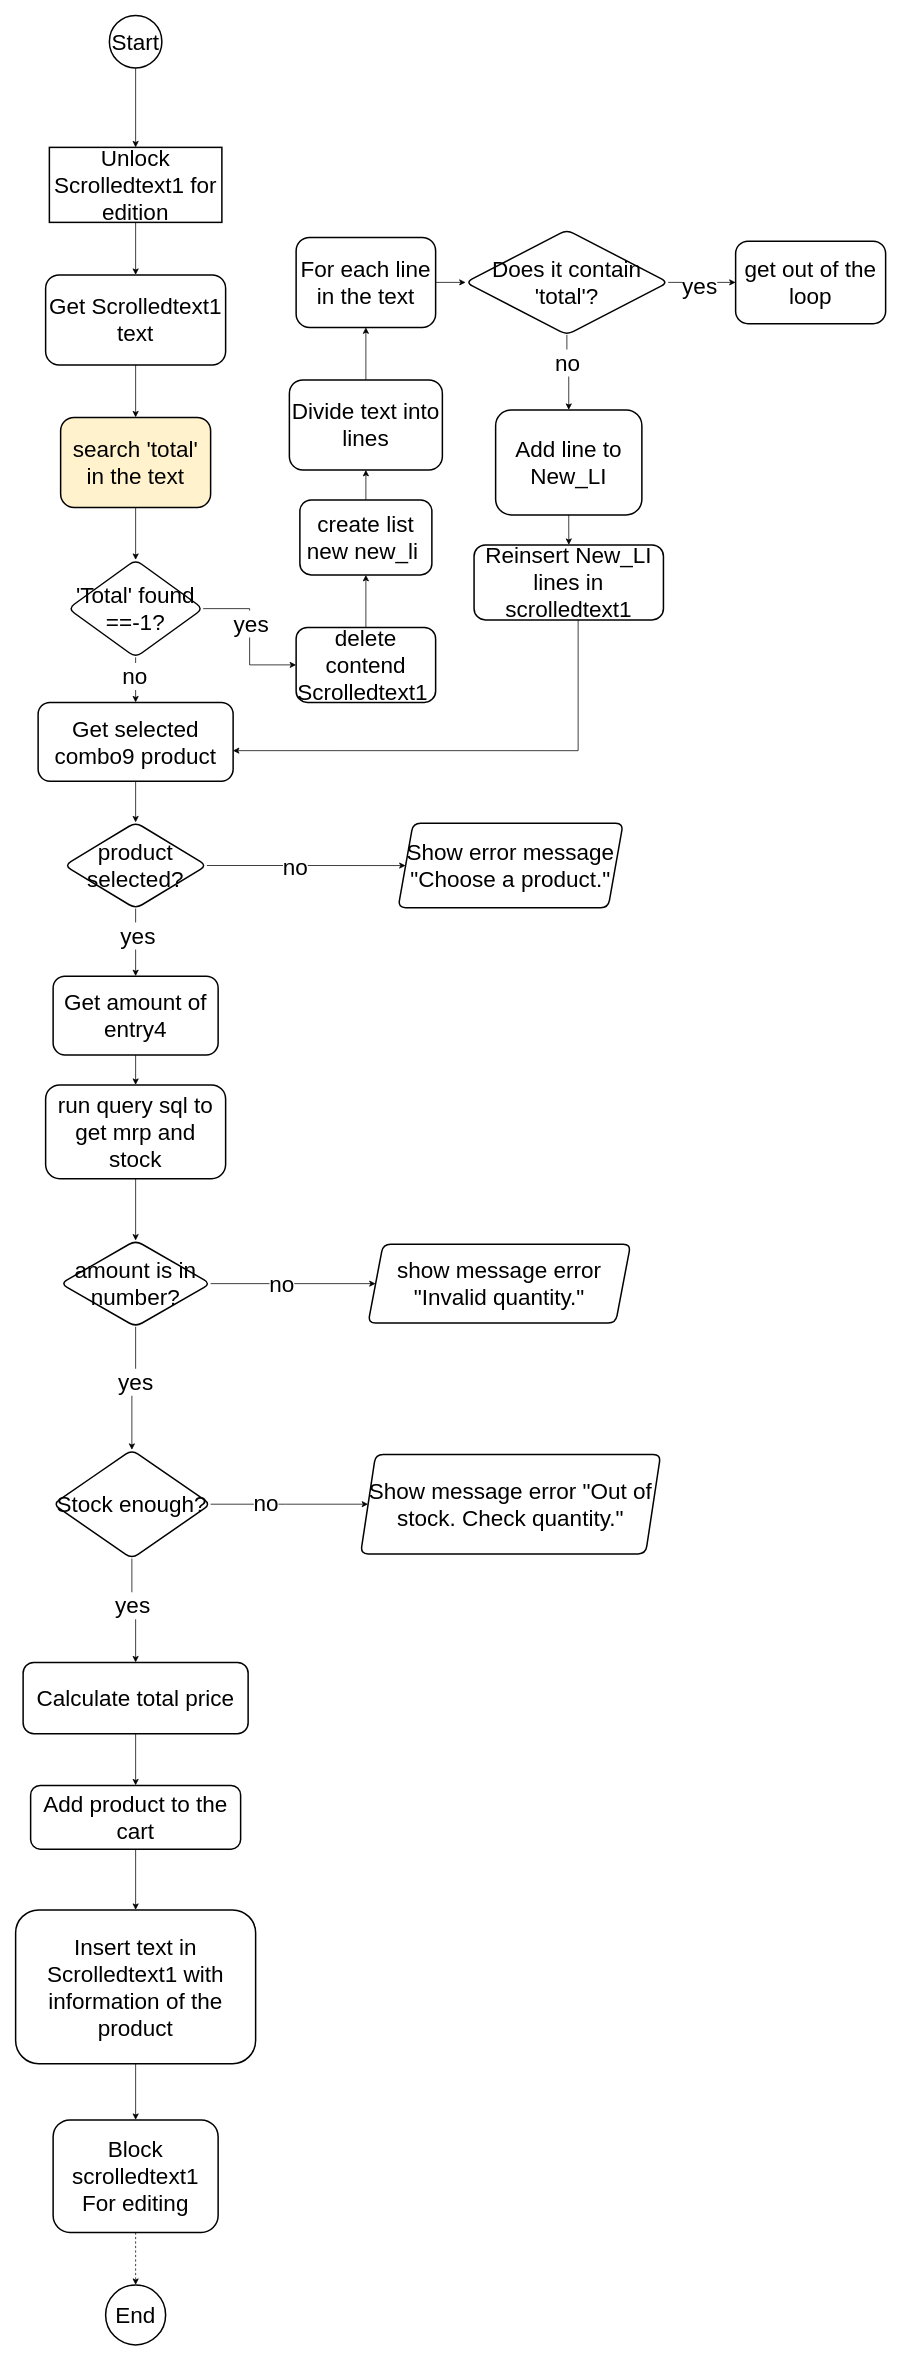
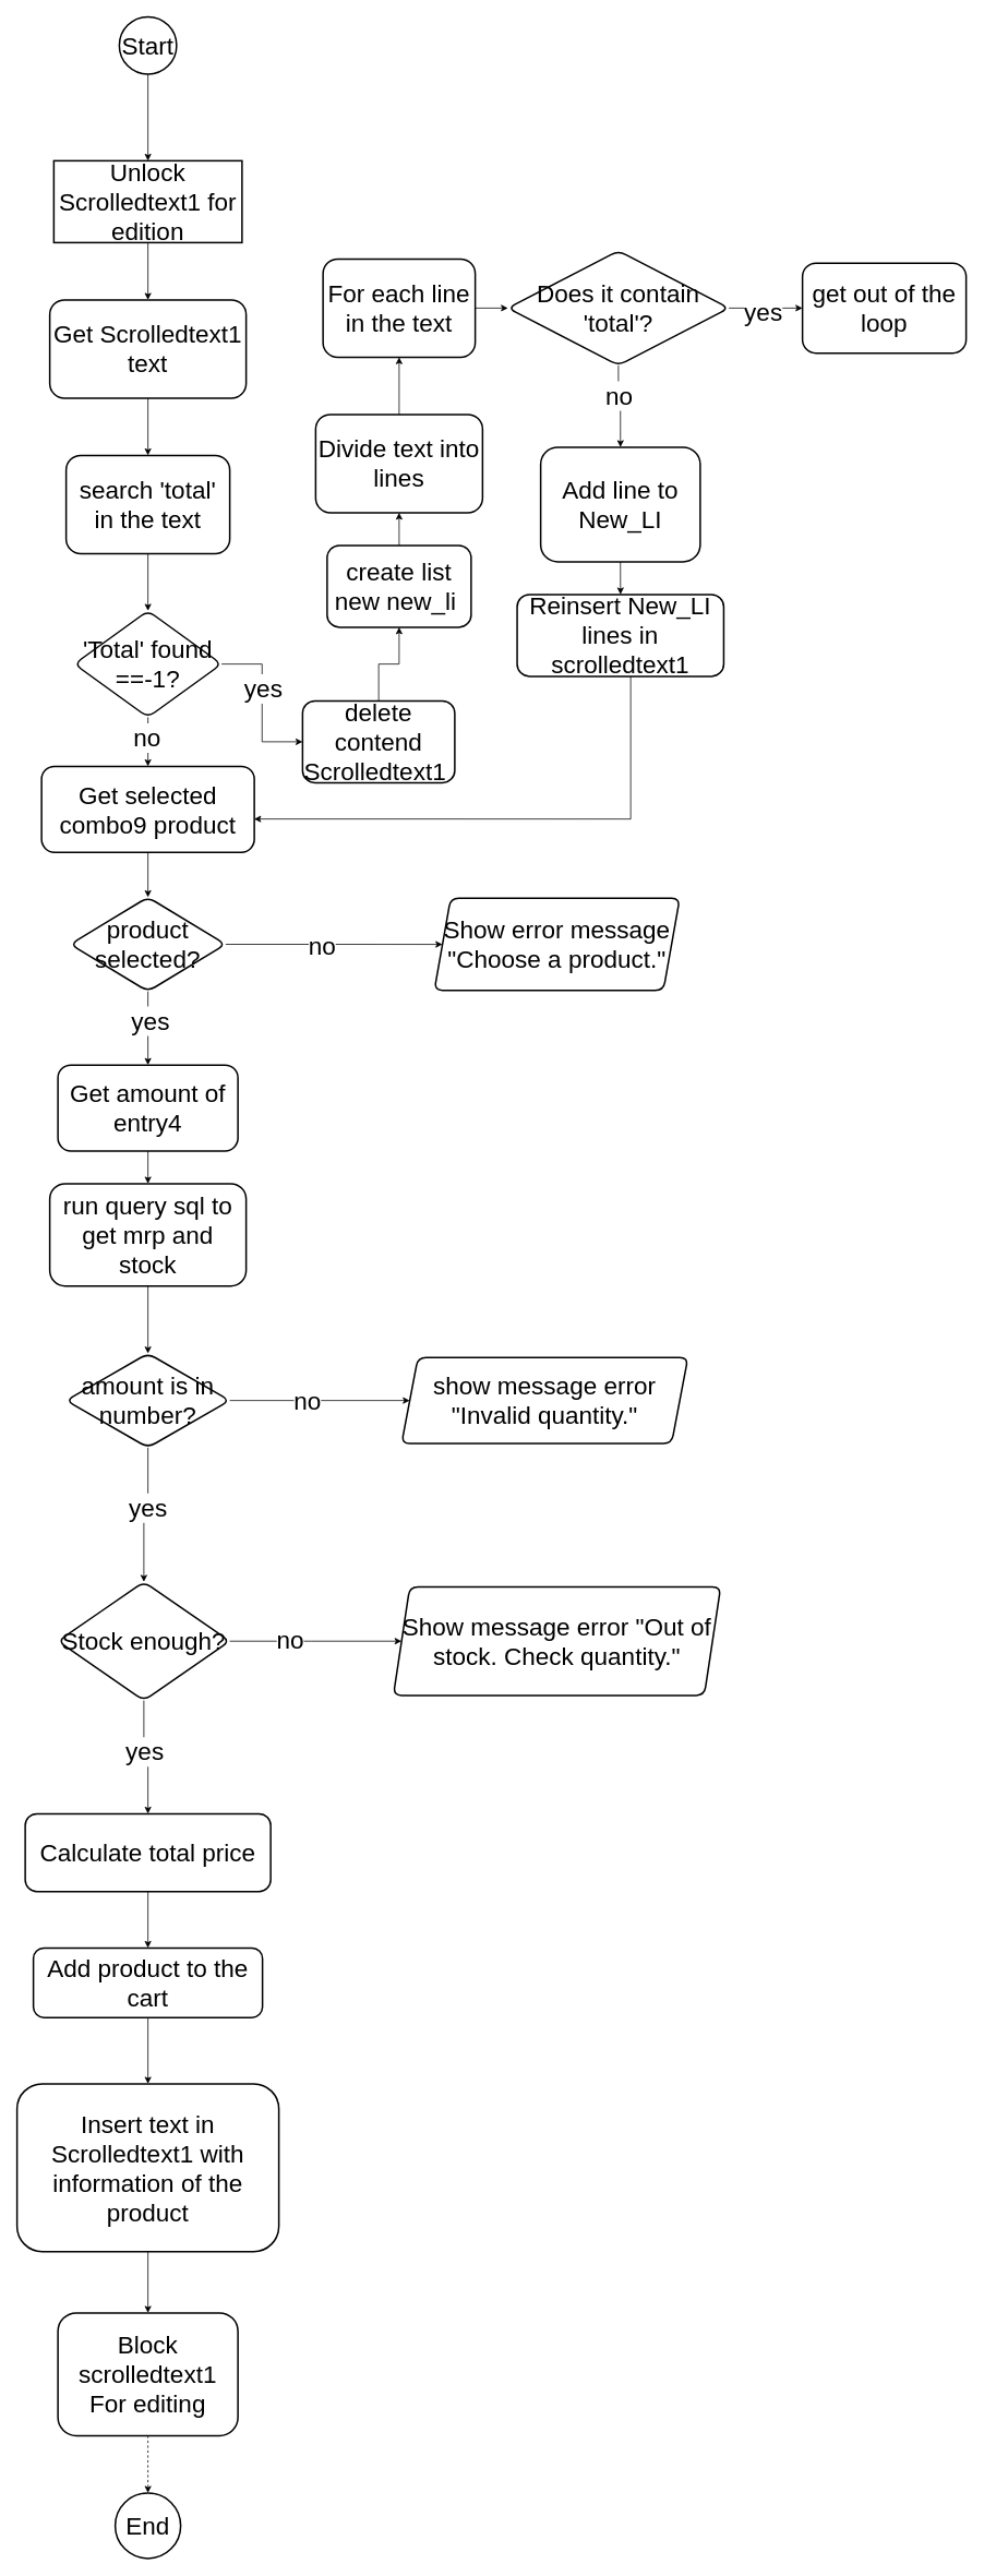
- <mxCell id="9" value="search 'total' in the text" style="whiteSpace=wrap;html=1;rounded=1;strokeWidth=2;fontSize=30;fillColor=#fff2cc;" parent="1" vertex="1"><mxGeometry x="80" y="556" width="200" height="120" as="geometry" /></mxCell>
+ <mxCell id="9" value="search 'total' in the text" style="whiteSpace=wrap;html=1;rounded=1;strokeWidth=2;fontSize=30;" parent="1" vertex="1"><mxGeometry x="80" y="556" width="200" height="120" as="geometry" /></mxCell>
- <mxCell id="16" value="delete contend Scrolledtext1&amp;nbsp;" style="whiteSpace=wrap;html=1;rounded=1;strokeWidth=2;fontSize=30;" parent="1" vertex="1"><mxGeometry x="394" y="836" width="186" height="100" as="geometry" /></mxCell>
+ <mxCell id="16" value="delete contend Scrolledtext1&amp;nbsp;" style="whiteSpace=wrap;html=1;rounded=1;strokeWidth=2;fontSize=30;" parent="1" vertex="1"><mxGeometry x="369" y="856" width="186" height="100" as="geometry" /></mxCell>
